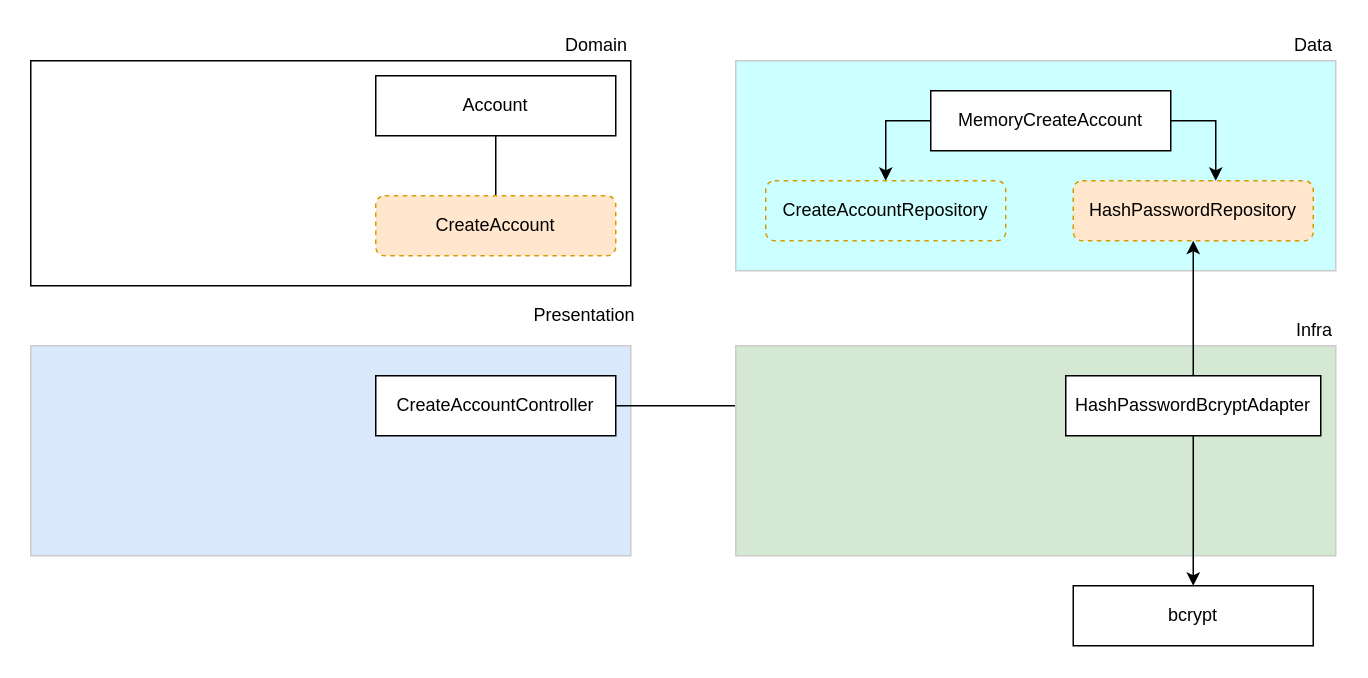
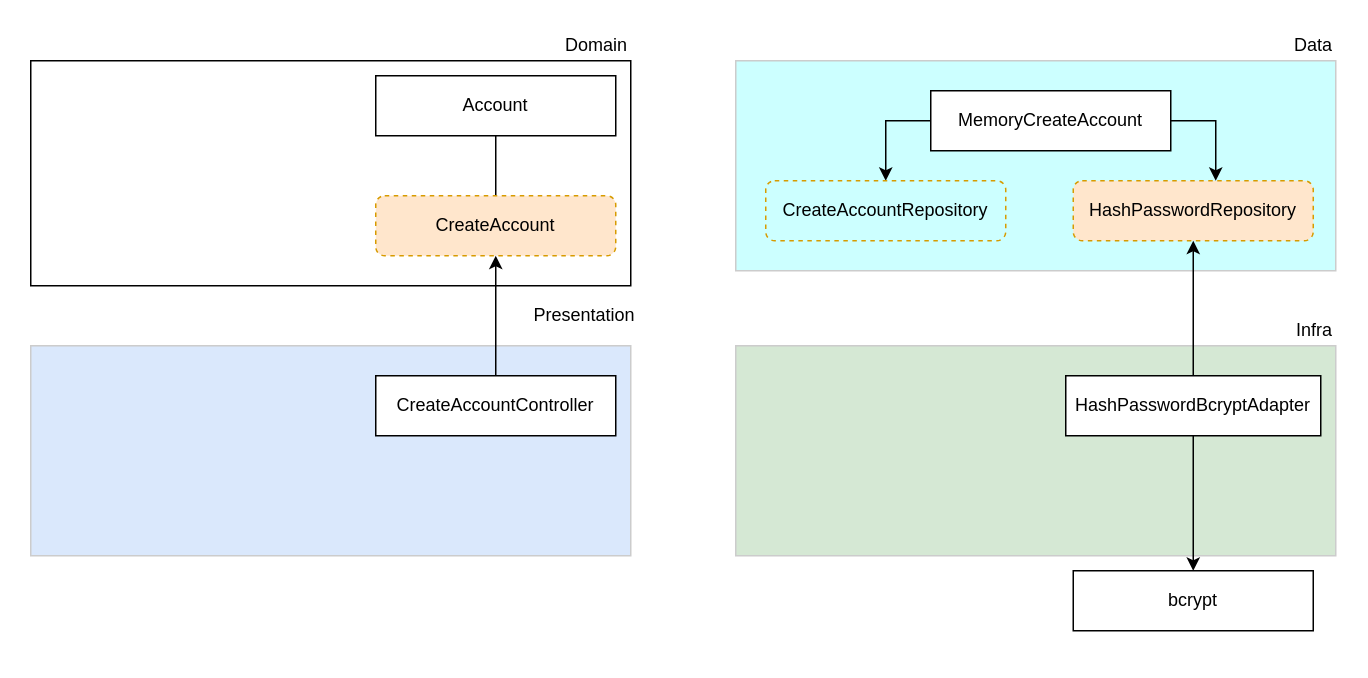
- <mxCell id="10" style="edgeStyle=orthogonalEdgeStyle;rounded=0;orthogonalLoop=1;jettySize=auto;html=1;" edge="1" parent="1" source="11" target="19"><mxGeometry relative="1" as="geometry" /></mxCell>
+ <mxCell id="10" style="edgeStyle=orthogonalEdgeStyle;rounded=0;orthogonalLoop=1;jettySize=auto;html=1;" edge="1" parent="1" source="11" target="7"><mxGeometry relative="1" as="geometry" /></mxCell>
- <mxCell id="13" value="bcrypt" style="rounded=0;whiteSpace=wrap;html=1;labelBackgroundColor=none;align=center;" vertex="1" parent="1"><mxGeometry x="715" y="390" width="160" height="40" as="geometry" /></mxCell>
+ <mxCell id="13" value="bcrypt" style="rounded=0;whiteSpace=wrap;html=1;labelBackgroundColor=none;align=center;" vertex="1" parent="1"><mxGeometry x="715" y="380" width="160" height="40" as="geometry" /></mxCell>
